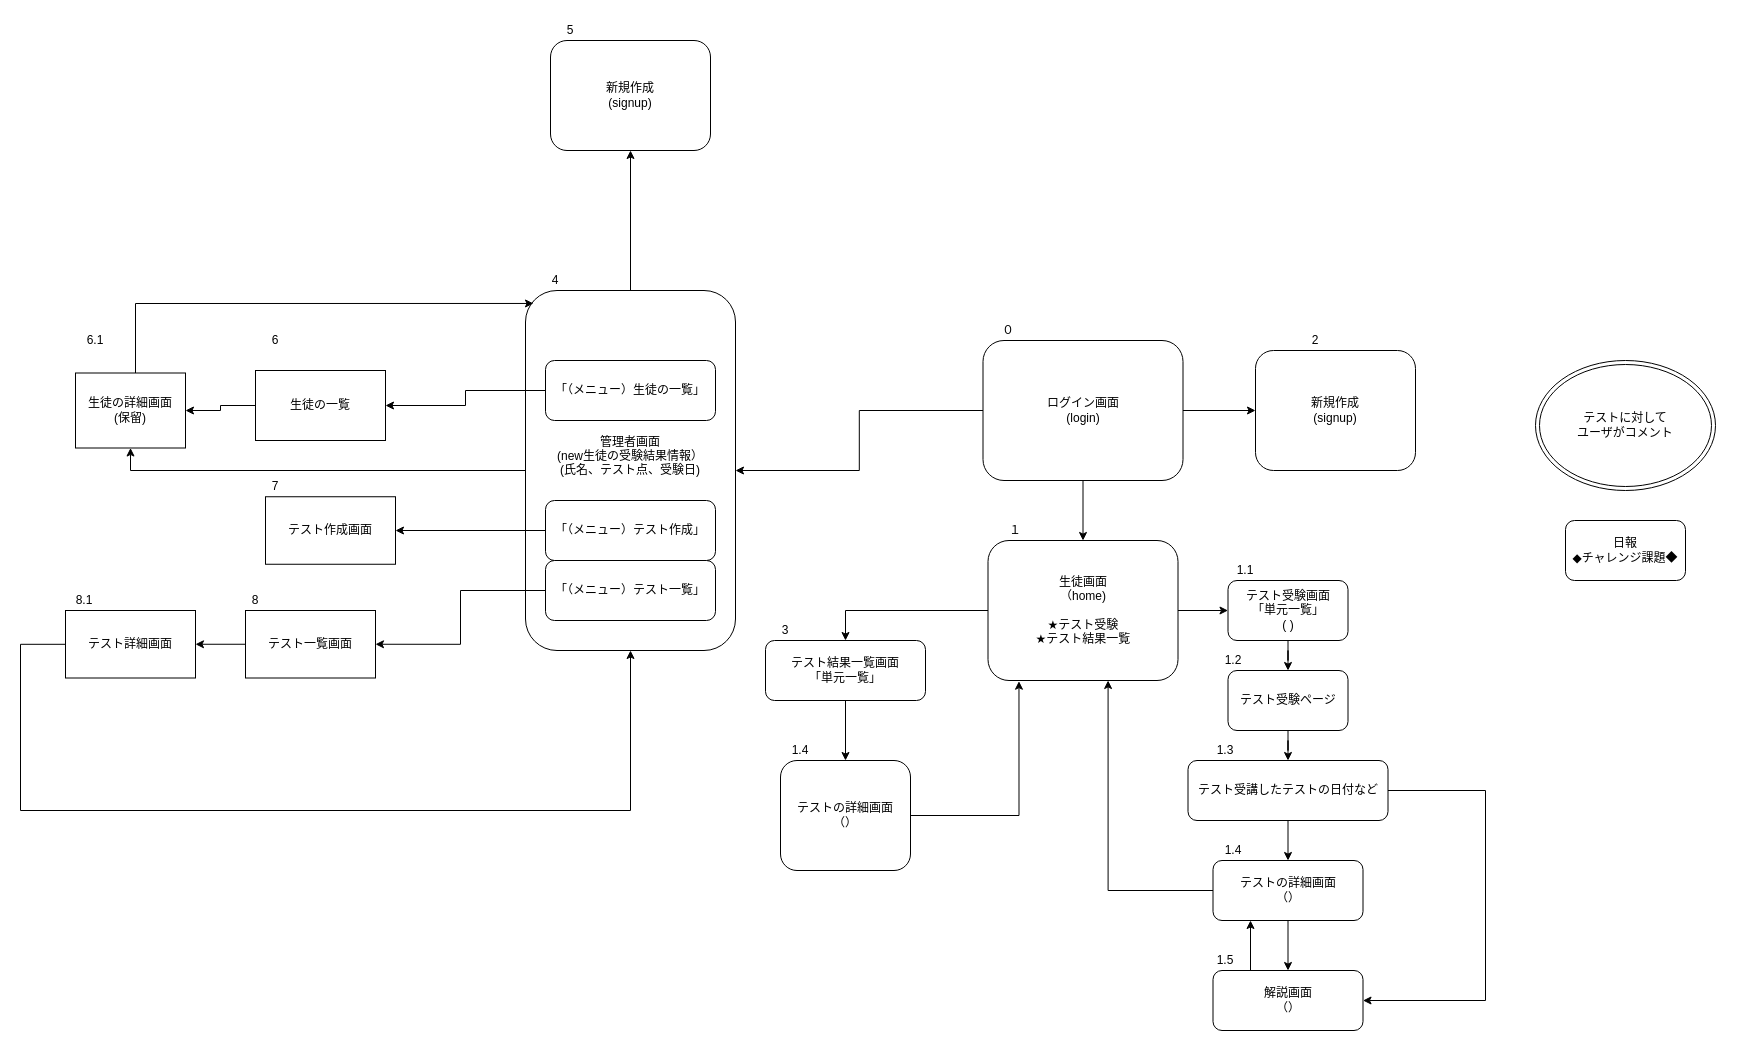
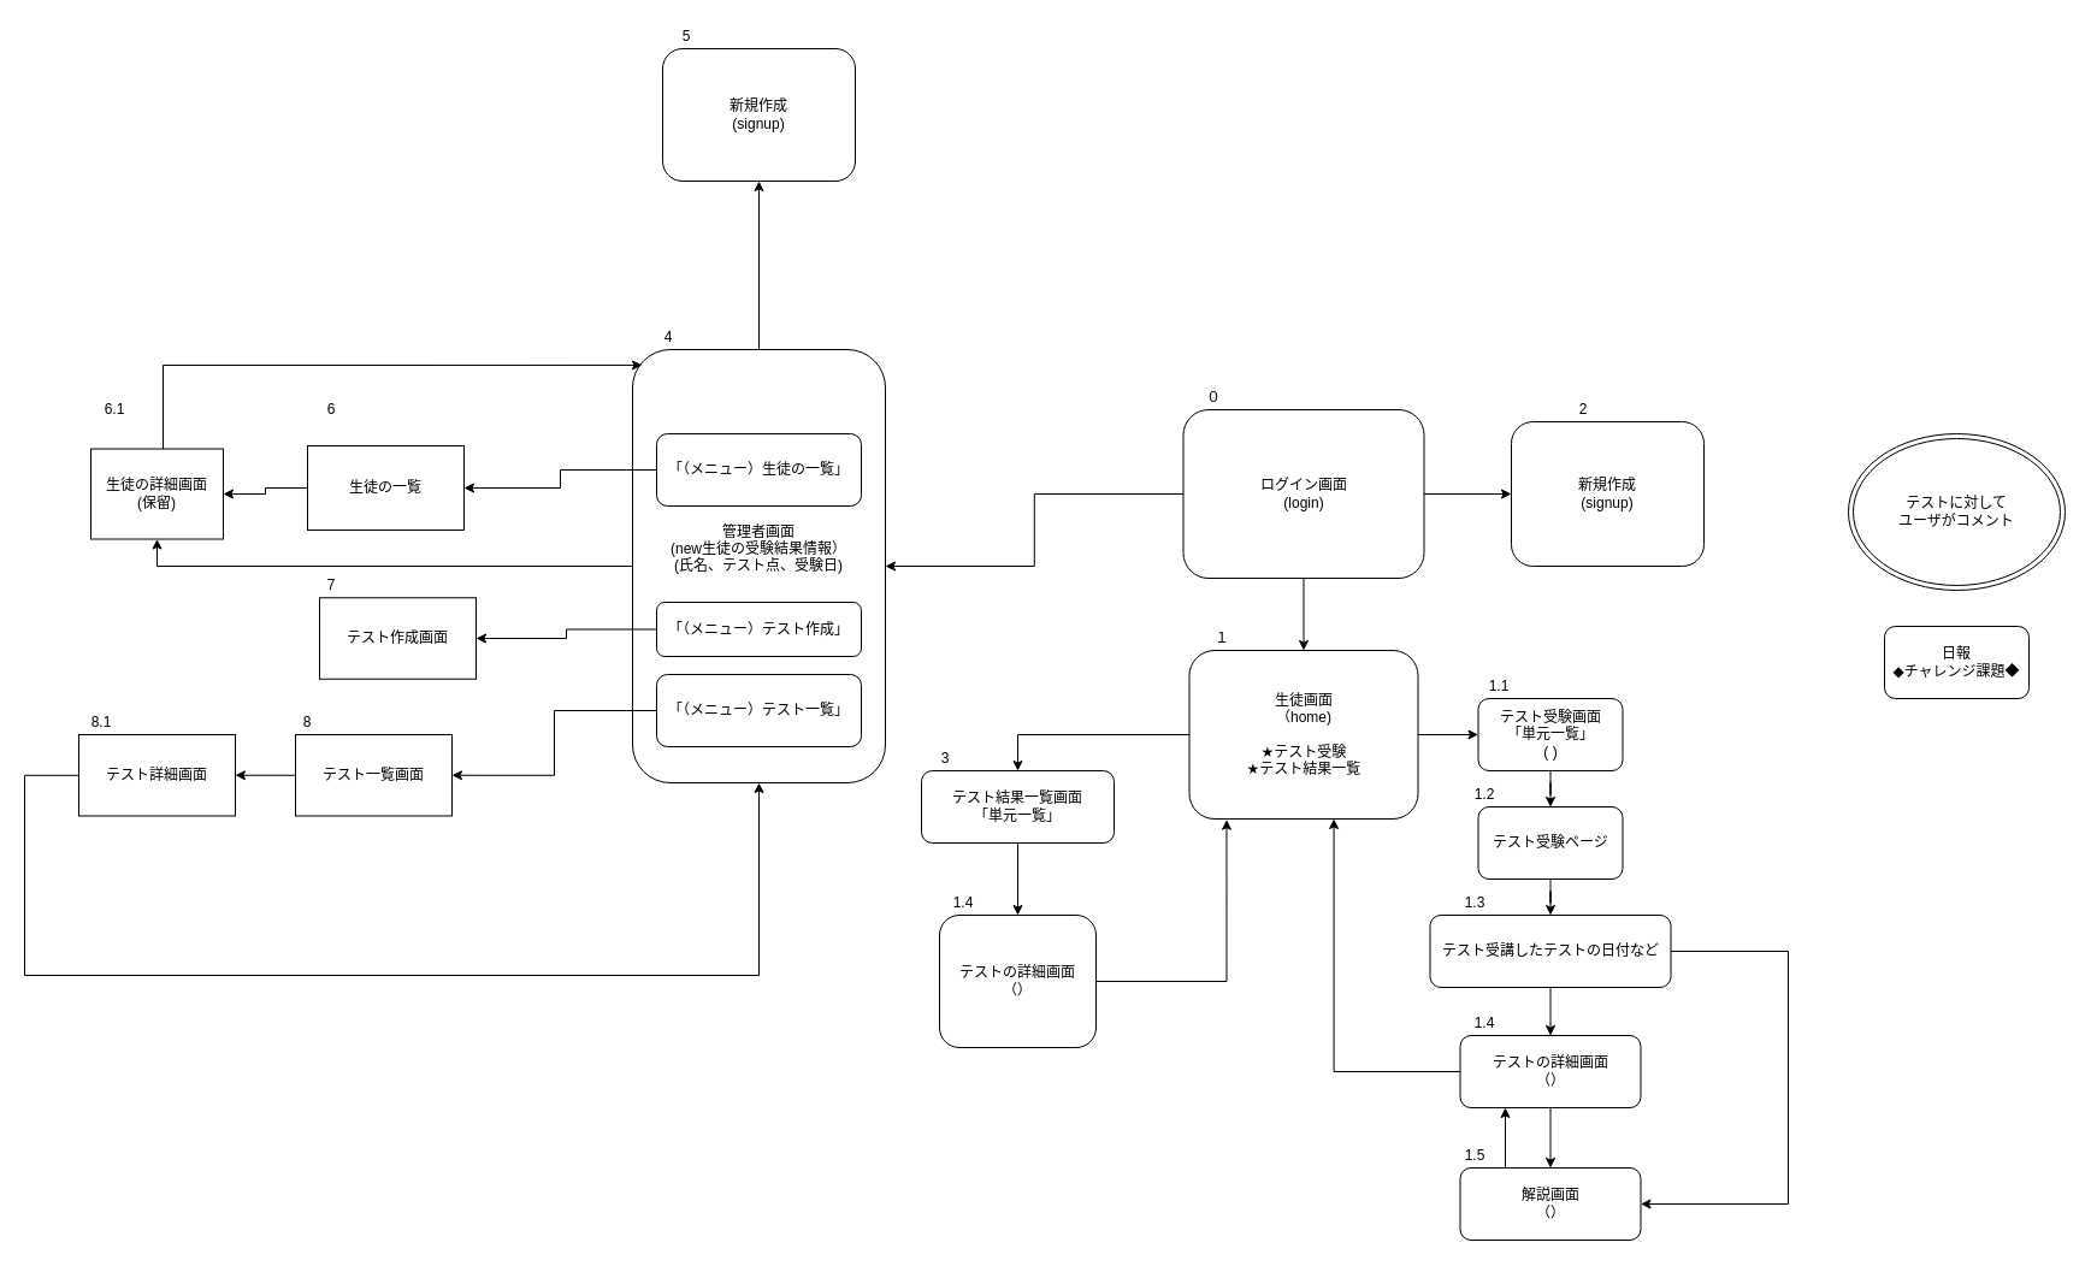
- <mxCell id="33" value="「（メニュー）テスト作成」" style="rounded=1;whiteSpace=wrap;html=1;" parent="1" vertex="1"><mxGeometry x="545" y="500" width="170" height="60" as="geometry" /></mxCell>
+ <mxCell id="33" value="「（メニュー）テスト作成」" style="rounded=1;whiteSpace=wrap;html=1;" parent="1" vertex="1"><mxGeometry x="545" y="500" width="170" height="45" as="geometry" /></mxCell>
